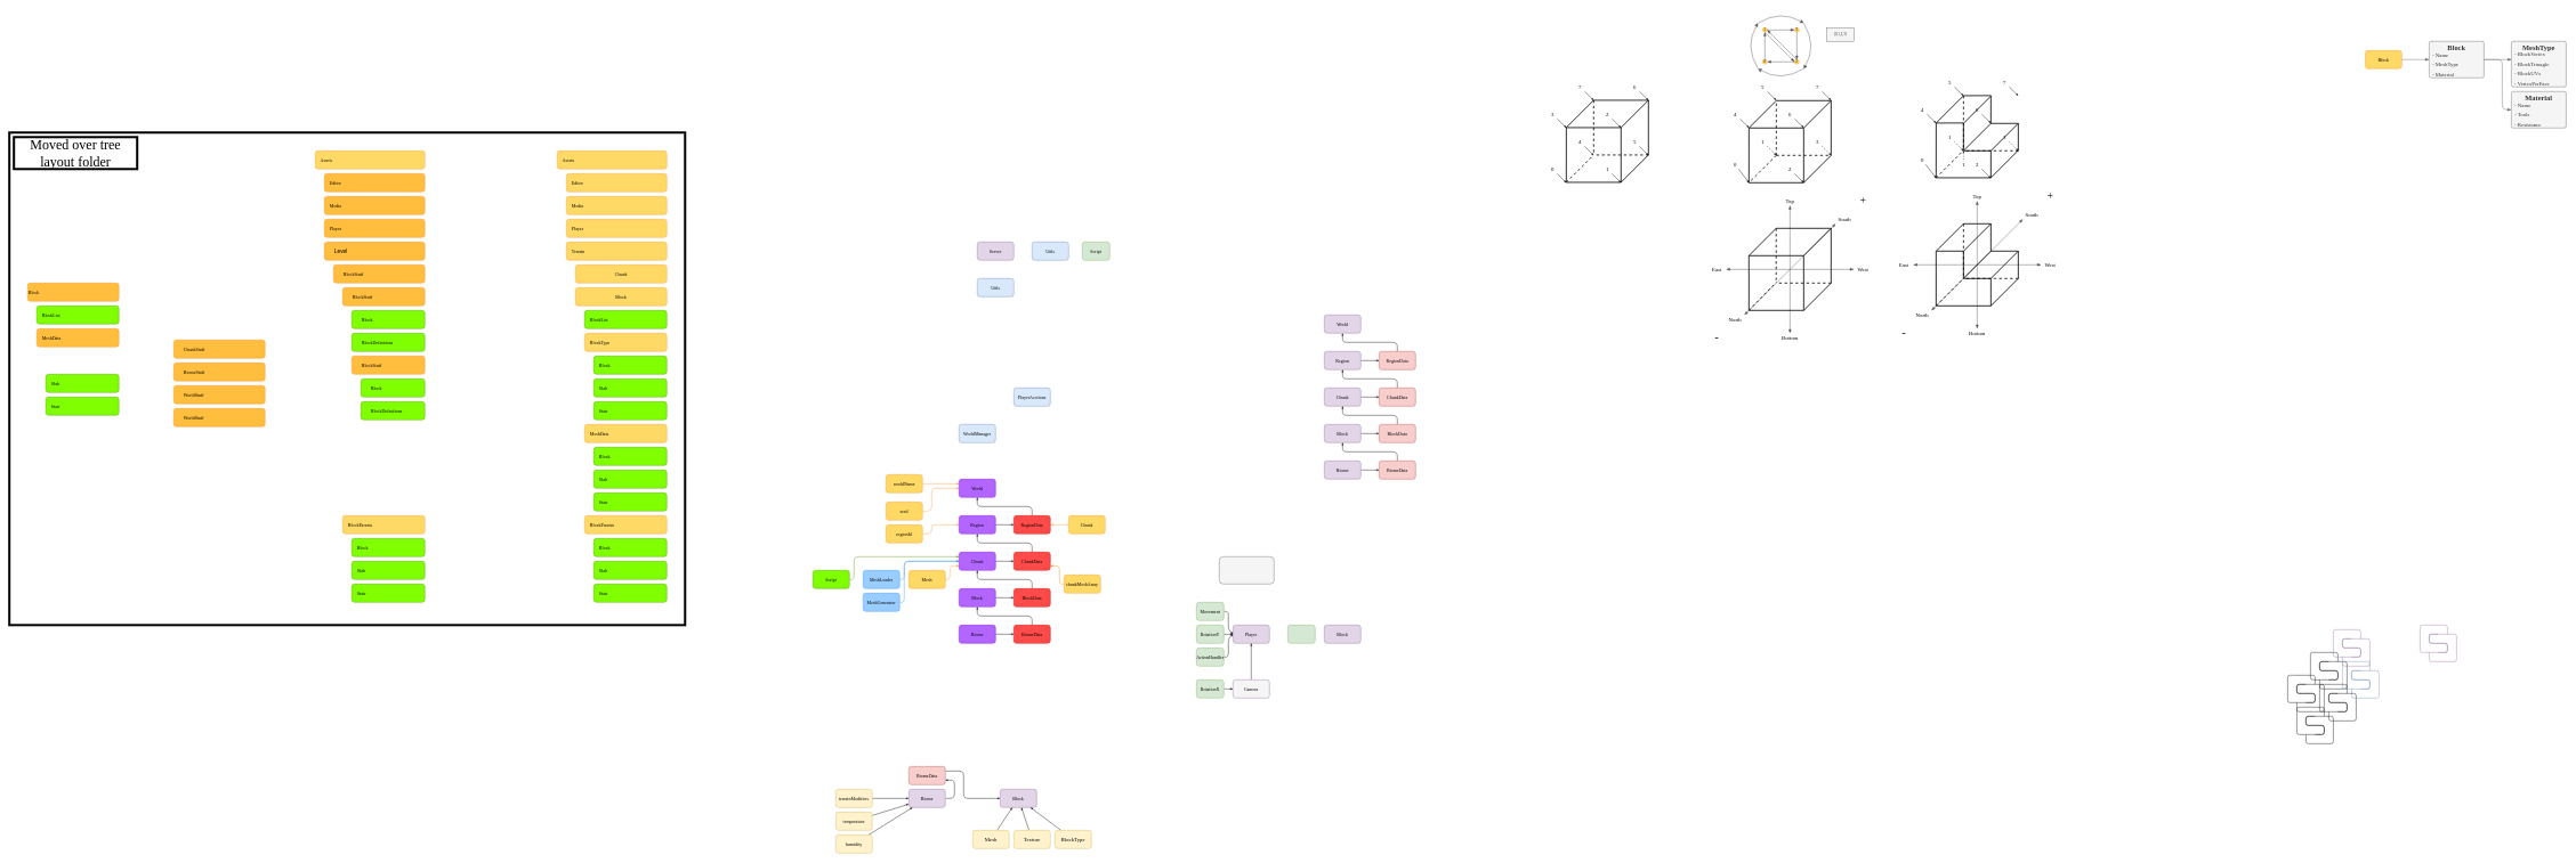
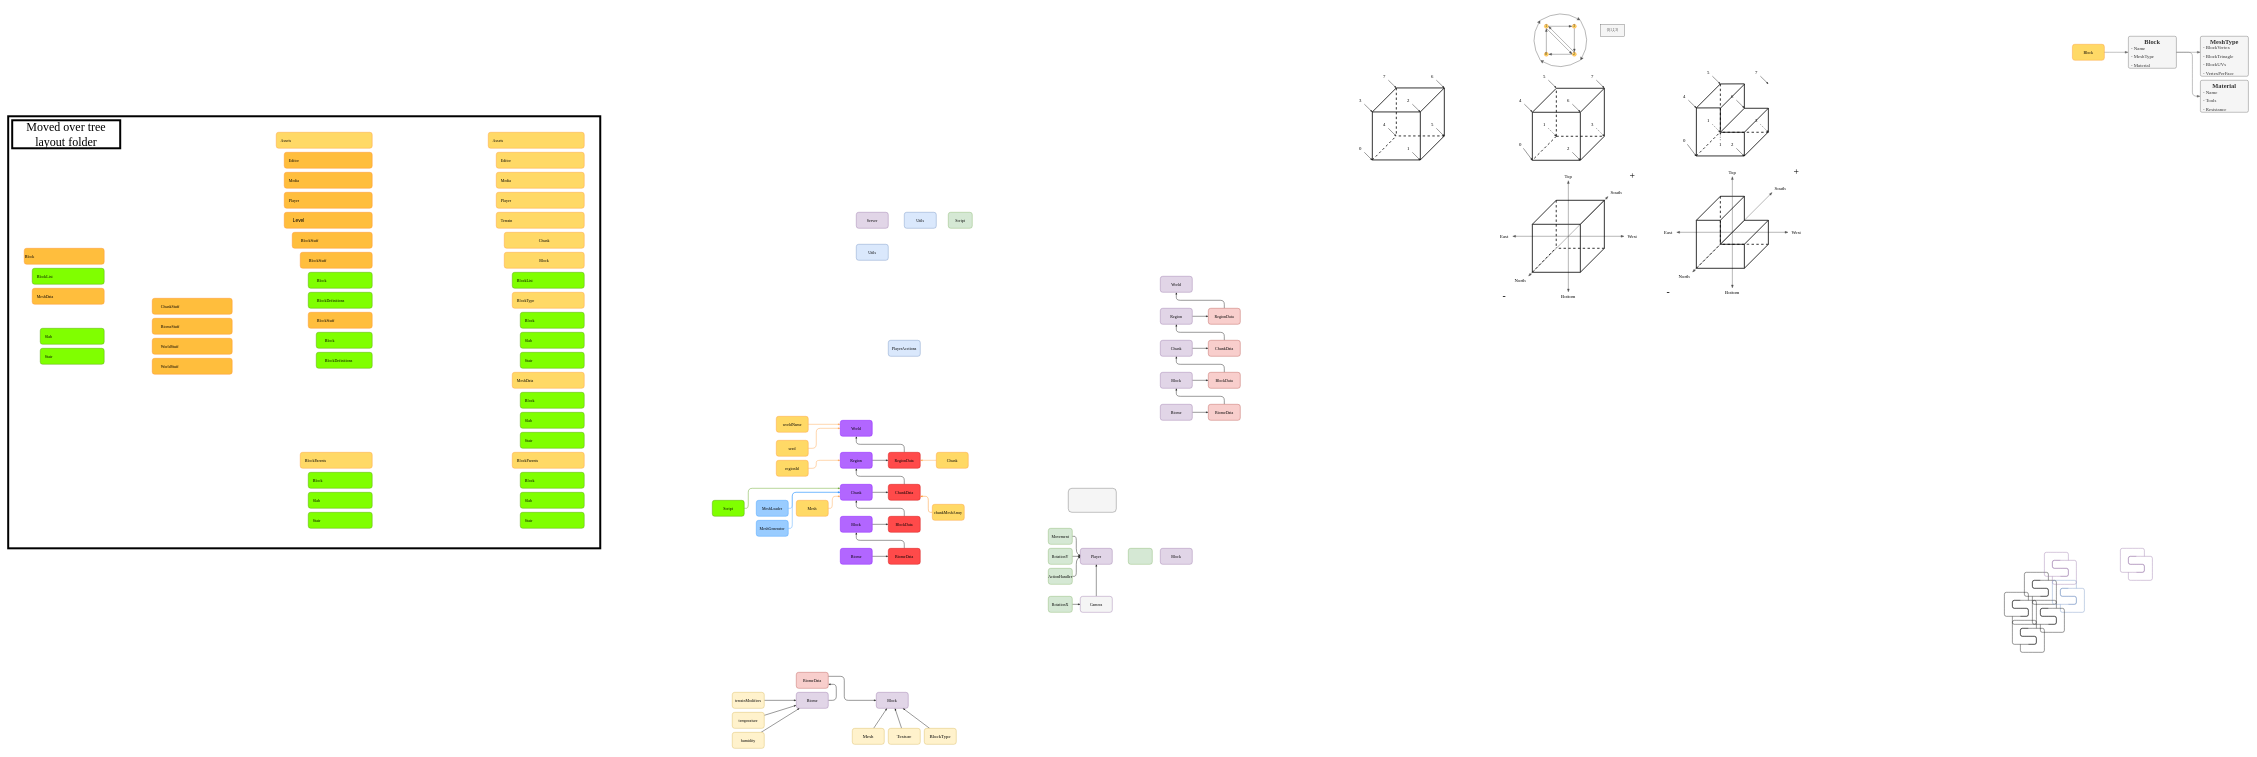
- <mxCell id="32" value="WorldManager" style="whiteSpace=wrap;html=1;fillColor=#dae8fc;strokeColor=#6c8ebf;fontFamily=ubuntu mono;fontSource=https%3A%2F%2Ffonts.googleapis.com%2Fcss%3Ffamily%3Dubuntu%2Bmono;fontSize=10;rounded=1;" parent="1" vertex="1"><mxGeometry x="2100" y="930" width="80" height="40" as="geometry" /></mxCell>
